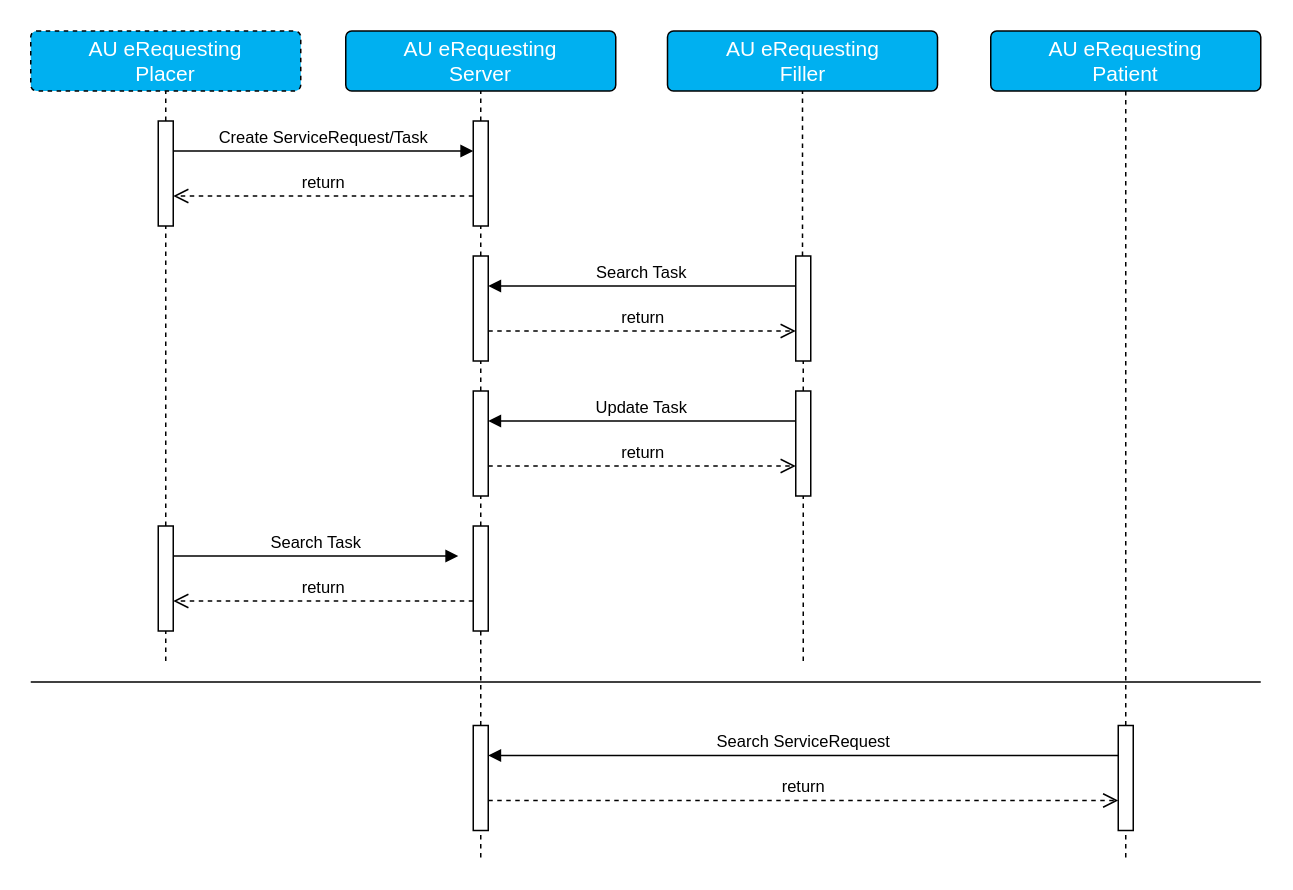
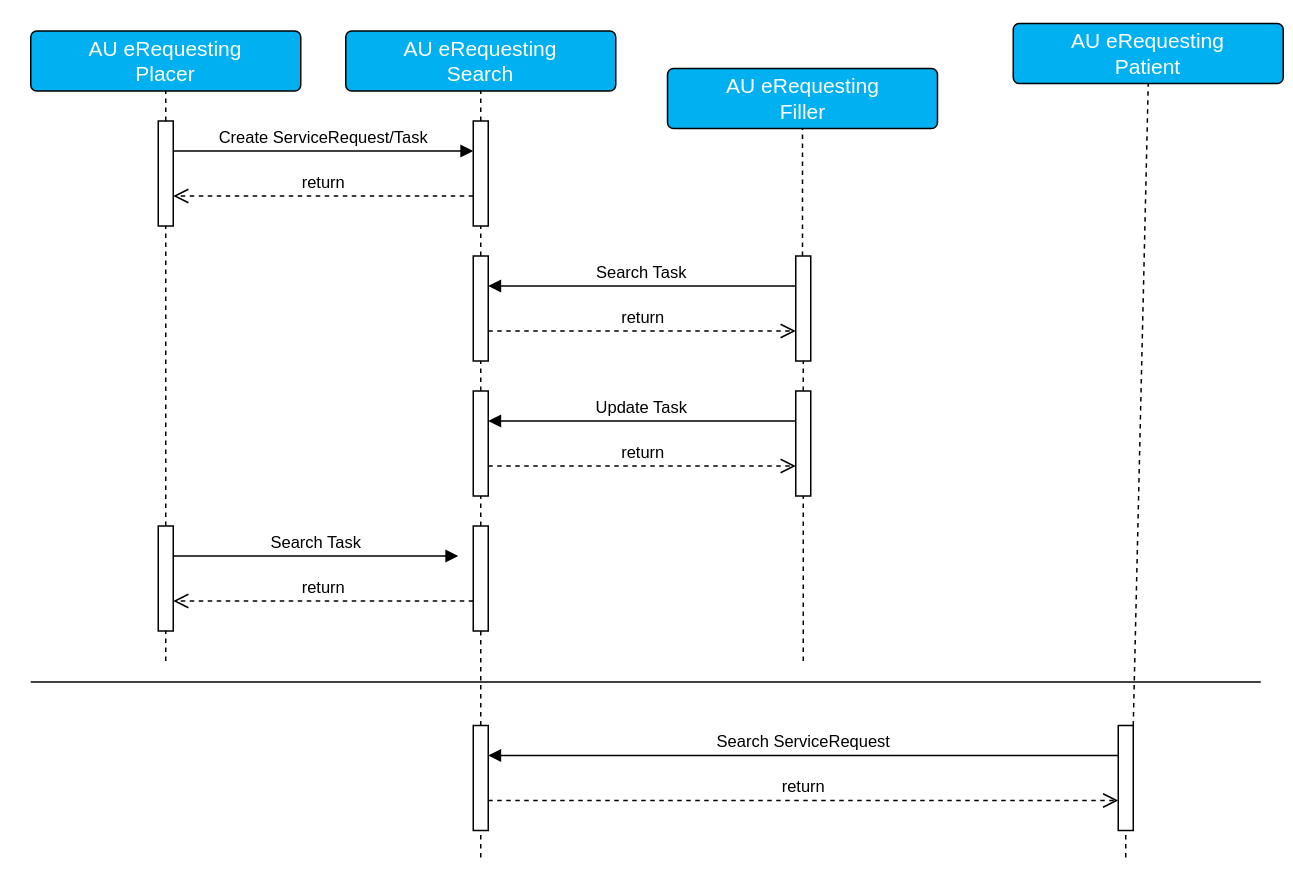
- <mxCell id="2" value="&lt;span style=&quot;font-size: 14px;&quot;&gt;AU eRequesting&lt;br&gt;Placer&lt;/span&gt;" style="rounded=1;arcSize=10;whiteSpace=wrap;html=1;align=center;fillColor=#00B0F0;fontColor=#FFFFFF;dashed=1;" parent="1" vertex="1"><mxGeometry x="20" y="20" width="180" height="40" as="geometry" /></mxCell>
+ <mxCell id="2" value="&lt;span style=&quot;font-size: 14px;&quot;&gt;AU eRequesting&lt;br&gt;Placer&lt;/span&gt;" style="rounded=1;arcSize=10;whiteSpace=wrap;html=1;align=center;fillColor=#00B0F0;fontColor=#FFFFFF;" parent="1" vertex="1"><mxGeometry x="20" y="20" width="180" height="40" as="geometry" /></mxCell>
- <mxCell id="3" value="&lt;span style=&quot;font-size: 14px;&quot;&gt;AU eRequesting&lt;br&gt;Server&lt;/span&gt;" style="rounded=1;arcSize=10;whiteSpace=wrap;html=1;align=center;fillColor=#00B0F0;fontColor=#FFFFFF;" parent="1" vertex="1"><mxGeometry x="230" y="20" width="180" height="40" as="geometry" /></mxCell>
+ <mxCell id="3" value="&lt;span style=&quot;font-size: 14px;&quot;&gt;AU eRequesting&lt;br&gt;Search&lt;/span&gt;" style="rounded=1;arcSize=10;whiteSpace=wrap;html=1;align=center;fillColor=#00B0F0;fontColor=#FFFFFF;" parent="1" vertex="1"><mxGeometry x="230" y="20" width="180" height="40" as="geometry" /></mxCell>
- <mxCell id="4" value="&lt;span style=&quot;font-size: 14px;&quot;&gt;AU eRequesting&lt;br&gt;Filler&lt;/span&gt;" style="rounded=1;arcSize=10;whiteSpace=wrap;html=1;align=center;fillColor=#00B0F0;fontColor=#FFFFFF;" parent="1" vertex="1"><mxGeometry x="444.5" y="20" width="180" height="40" as="geometry" /></mxCell>
+ <mxCell id="4" value="&lt;span style=&quot;font-size: 14px;&quot;&gt;AU eRequesting&lt;br&gt;Filler&lt;/span&gt;" style="rounded=1;arcSize=10;whiteSpace=wrap;html=1;align=center;fillColor=#00B0F0;fontColor=#FFFFFF;" parent="1" vertex="1"><mxGeometry x="444.5" y="45" width="180" height="40" as="geometry" /></mxCell>
- <mxCell id="5" value="&lt;span style=&quot;font-size: 14px;&quot;&gt;AU eRequesting&lt;br&gt;Patient&lt;/span&gt;" style="rounded=1;arcSize=10;whiteSpace=wrap;html=1;align=center;fillColor=#00B0F0;fontColor=#FFFFFF;" parent="1" vertex="1"><mxGeometry x="660" y="20" width="180" height="40" as="geometry" /></mxCell>
+ <mxCell id="5" value="&lt;span style=&quot;font-size: 14px;&quot;&gt;AU eRequesting&lt;br&gt;Patient&lt;/span&gt;" style="rounded=1;arcSize=10;whiteSpace=wrap;html=1;align=center;fillColor=#00B0F0;fontColor=#FFFFFF;" parent="1" vertex="1"><mxGeometry x="675" y="15" width="180" height="40" as="geometry" /></mxCell>
